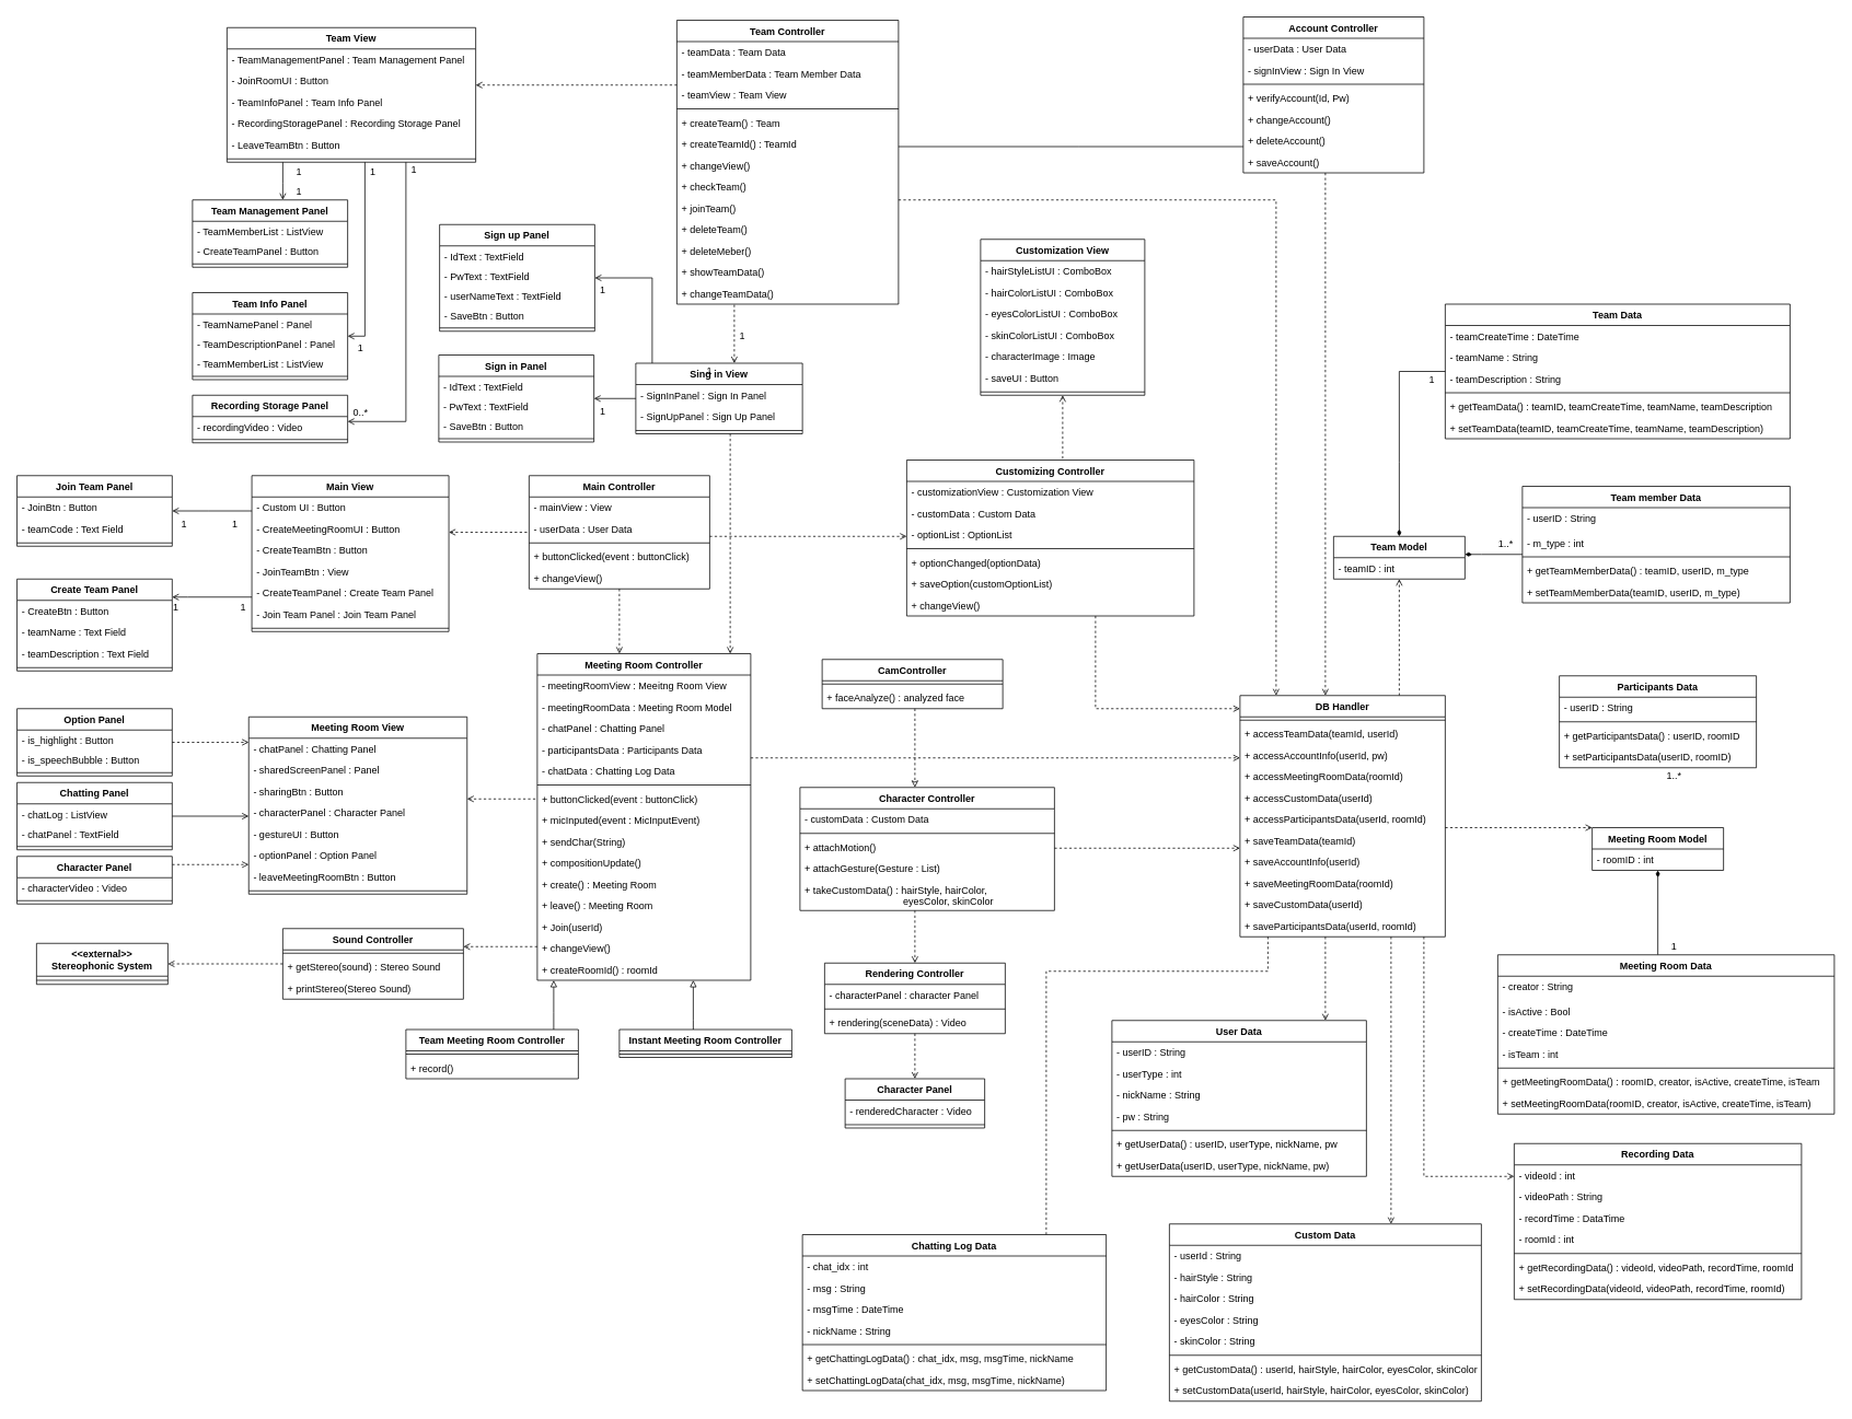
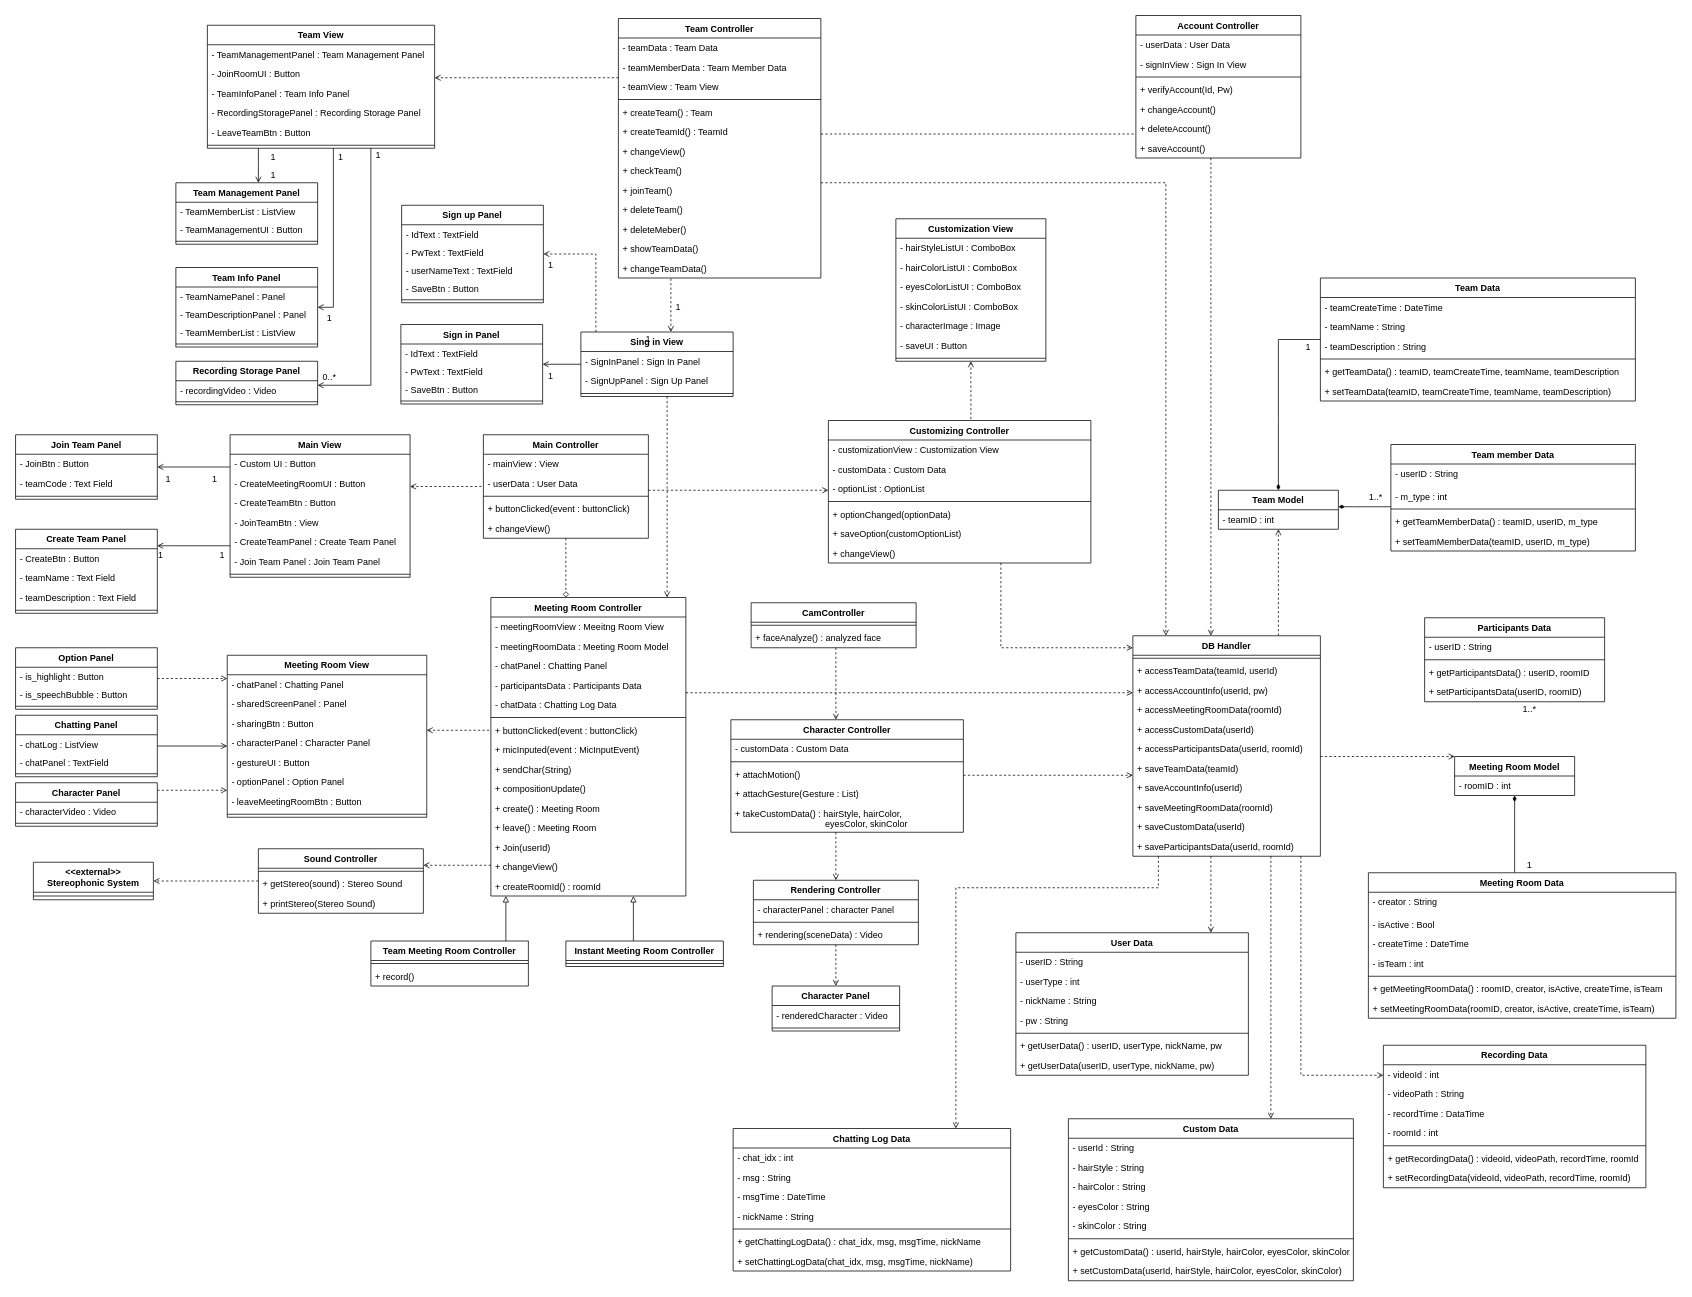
- <mxCell id="252" style="edgeStyle=orthogonalEdgeStyle;rounded=0;orthogonalLoop=1;jettySize=auto;html=1;dashed=0;endArrow=none;endFill=0;startArrow=none;startFill=0;" parent="1" source="278" target="186" edge="1"><mxGeometry relative="1" as="geometry"><Array as="points"><mxPoint x="1314" y="178" /><mxPoint x="1314" y="178" /></Array></mxGeometry></mxCell>
+ <mxCell id="252" style="edgeStyle=orthogonalEdgeStyle;rounded=0;orthogonalLoop=1;jettySize=auto;html=1;dashed=1;endArrow=none;endFill=0;startArrow=none;startFill=0;" parent="1" source="278" target="186" edge="1"><mxGeometry relative="1" as="geometry"><Array as="points"><mxPoint x="1314" y="178" /><mxPoint x="1314" y="178" /></Array></mxGeometry></mxCell>
- <mxCell id="101" value="- CreateTeamPanel : Button" style="text;strokeColor=none;fillColor=none;align=left;verticalAlign=top;spacingLeft=4;spacingRight=4;overflow=hidden;rotatable=0;points=[[0,0.5],[1,0.5]];portConstraint=eastwest;" parent="99" vertex="1"><mxGeometry y="50" width="189" height="24" as="geometry" /></mxCell>
+ <mxCell id="101" value="- TeamManagementUI : Button" style="text;strokeColor=none;fillColor=none;align=left;verticalAlign=top;spacingLeft=4;spacingRight=4;overflow=hidden;rotatable=0;points=[[0,0.5],[1,0.5]];portConstraint=eastwest;" parent="99" vertex="1"><mxGeometry y="50" width="189" height="24" as="geometry" /></mxCell>
- <mxCell id="112" style="edgeStyle=orthogonalEdgeStyle;rounded=0;orthogonalLoop=1;jettySize=auto;html=1;endArrow=open;endFill=0;" parent="1" source="113" target="122" edge="1"><mxGeometry relative="1" as="geometry"><Array as="points"><mxPoint x="794" y="338" /></Array></mxGeometry></mxCell>
+ <mxCell id="112" style="edgeStyle=orthogonalEdgeStyle;rounded=0;orthogonalLoop=1;jettySize=auto;html=1;endArrow=open;endFill=0;dashed=1;" parent="1" source="113" target="122" edge="1"><mxGeometry relative="1" as="geometry"><Array as="points"><mxPoint x="794" y="338" /></Array></mxGeometry></mxCell>
- <mxCell id="3" style="edgeStyle=orthogonalEdgeStyle;rounded=0;orthogonalLoop=1;jettySize=auto;html=1;endArrow=open;endFill=0;dashed=1;" parent="1" source="4" target="139" edge="1"><mxGeometry relative="1" as="geometry"><Array as="points"><mxPoint x="754" y="763" /><mxPoint x="754" y="763" /></Array></mxGeometry></mxCell>
+ <mxCell id="3" style="edgeStyle=orthogonalEdgeStyle;rounded=0;orthogonalLoop=1;jettySize=auto;html=1;endArrow=diamond;endFill=0;dashed=1;" parent="1" source="4" target="139" edge="1"><mxGeometry relative="1" as="geometry"><Array as="points"><mxPoint x="754" y="763" /><mxPoint x="754" y="763" /></Array></mxGeometry></mxCell>
- <mxCell id="172" style="edgeStyle=orthogonalEdgeStyle;rounded=0;orthogonalLoop=1;jettySize=auto;html=1;dashed=1;endArrow=classic;endFill=0;" parent="1" source="173" target="157" edge="1"><mxGeometry relative="1" as="geometry"><Array as="points"><mxPoint x="1114" y="913" /><mxPoint x="1114" y="913" /></Array></mxGeometry></mxCell>
+ <mxCell id="172" style="edgeStyle=orthogonalEdgeStyle;rounded=0;orthogonalLoop=1;jettySize=auto;html=1;dashed=1;endArrow=open;endFill=0;" parent="1" source="173" target="157" edge="1"><mxGeometry relative="1" as="geometry"><Array as="points"><mxPoint x="1114" y="913" /><mxPoint x="1114" y="913" /></Array></mxGeometry></mxCell>
- <mxCell id="26" style="edgeStyle=orthogonalEdgeStyle;rounded=0;orthogonalLoop=1;jettySize=auto;html=1;dashed=1;endArrow=none;endFill=0;" parent="1" source="27" target="211" edge="1"><mxGeometry relative="1" as="geometry"><Array as="points"><mxPoint x="1544" y="1183" /><mxPoint x="1274" y="1183" /></Array></mxGeometry></mxCell>
+ <mxCell id="26" style="edgeStyle=orthogonalEdgeStyle;rounded=0;orthogonalLoop=1;jettySize=auto;html=1;dashed=1;endArrow=open;endFill=0;" parent="1" source="27" target="211" edge="1"><mxGeometry relative="1" as="geometry"><Array as="points"><mxPoint x="1544" y="1183" /><mxPoint x="1274" y="1183" /></Array></mxGeometry></mxCell>
